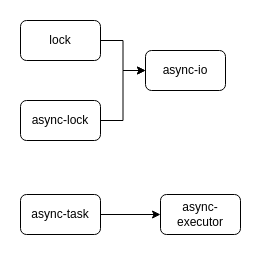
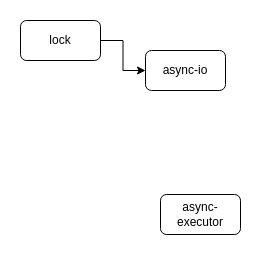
- <mxCell id="4" style="edgeStyle=orthogonalEdgeStyle;rounded=0;orthogonalLoop=1;jettySize=auto;html=1;entryX=0;entryY=0.5;entryDx=0;entryDy=0;" edge="1" parent="1" source="5" target="6"><mxGeometry relative="1" as="geometry" /></mxCell>
- <mxCell id="5" value="async-lock" style="rounded=1;whiteSpace=wrap;html=1;" vertex="1" parent="1"><mxGeometry x="20" y="100" width="80" height="40" as="geometry" /></mxCell>
- <mxCell id="8" value="async-task" style="rounded=1;whiteSpace=wrap;html=1;" vertex="1" parent="1"><mxGeometry x="20" y="194" width="80" height="40" as="geometry" /></mxCell>
- <mxCell id="7" value="" style="edgeStyle=orthogonalEdgeStyle;rounded=0;orthogonalLoop=1;jettySize=auto;html=1;" edge="1" parent="1" source="8" target="9"><mxGeometry relative="1" as="geometry" /></mxCell>
